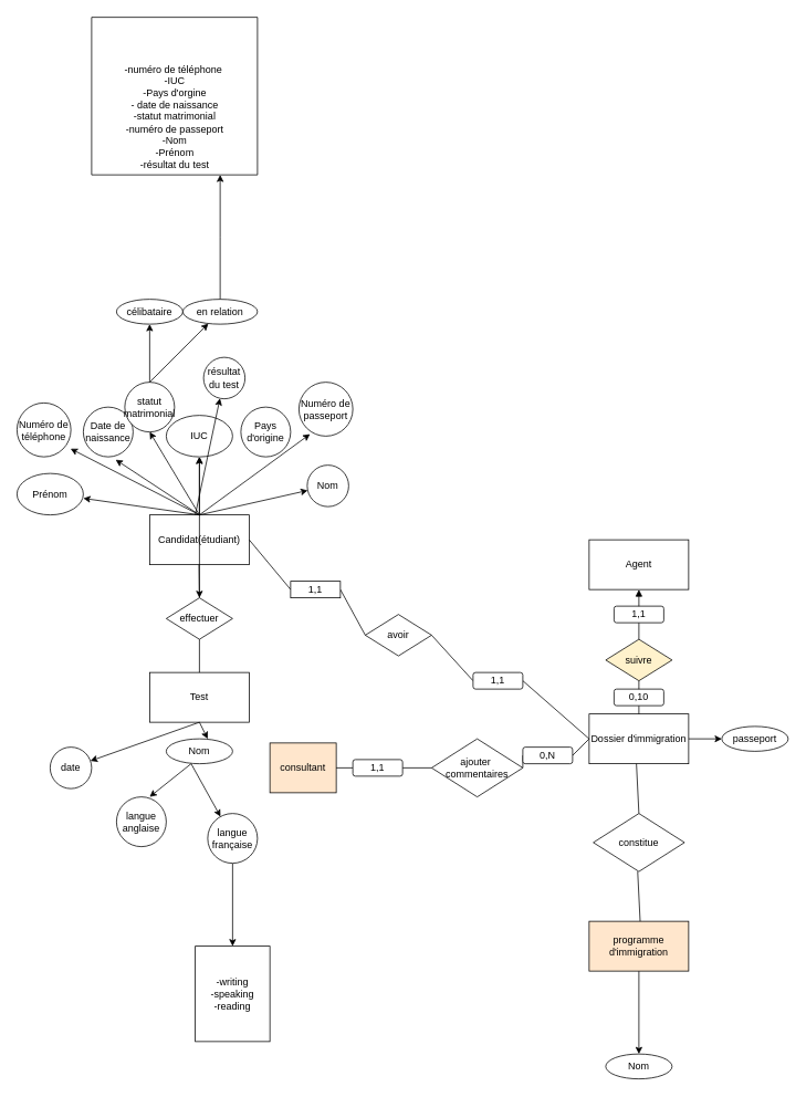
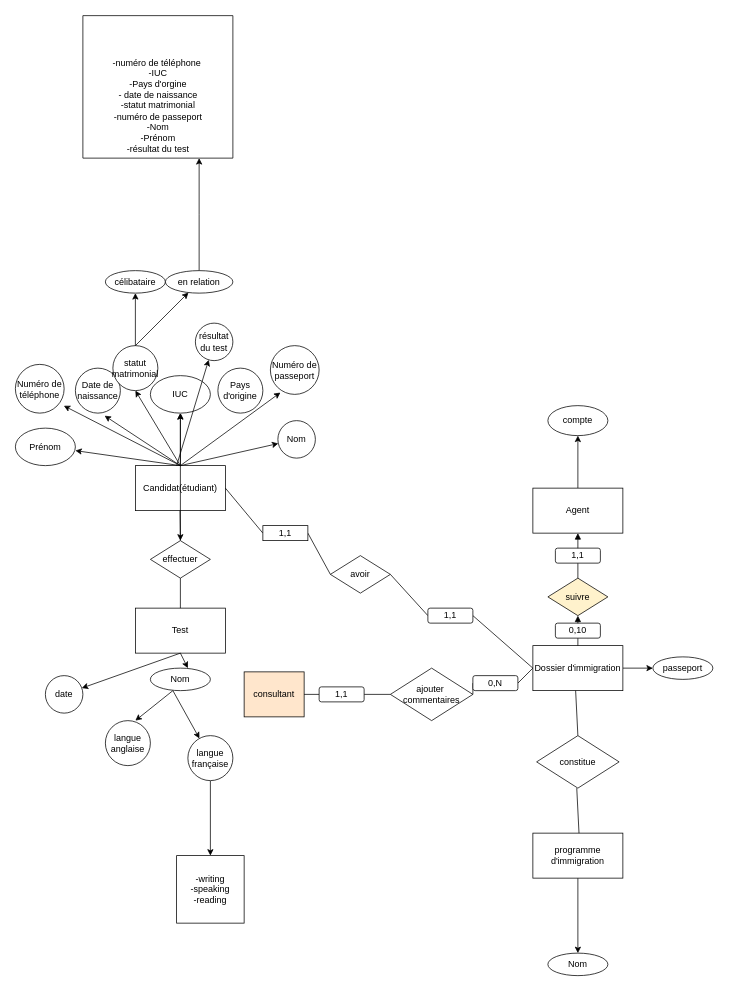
- <mxCell id="57" value="résultat du test" style="ellipse;whiteSpace=wrap;html=1;aspect=fixed;" vertex="1" parent="1"><mxGeometry x="245" y="430" width="50" height="50" as="geometry" /></mxCell>
+ <mxCell id="57" value="résultat du test" style="ellipse;whiteSpace=wrap;html=1;aspect=fixed;" vertex="1" parent="1"><mxGeometry x="260" y="430" width="50" height="50" as="geometry" /></mxCell>
+ <mxCell id="36" value="compte" style="ellipse;whiteSpace=wrap;html=1;rounded=0;" vertex="1" parent="1"><mxGeometry x="730" y="540" width="80" height="40" as="geometry" /></mxCell>
+ <mxCell id="24" value="" style="edgeStyle=orthogonalEdgeStyle;rounded=0;orthogonalLoop=1;jettySize=auto;html=1;" edge="1" parent="1" source="25" target="36"><mxGeometry relative="1" as="geometry" /></mxCell>
- <mxCell id="29" value="" style="endArrow=none;html=1;rounded=0;exitX=0.5;exitY=0;exitDx=0;exitDy=0;" edge="1" parent="1" source="28" target="30"><mxGeometry width="50" height="50" relative="1" as="geometry"><mxPoint x="110" y="1000" as="sourcePoint" /><mxPoint x="160" y="950" as="targetPoint" /></mxGeometry></mxCell>
+ <mxCell id="29" value="" style="endArrow=block;html=1;rounded=0;exitX=0.5;exitY=0;exitDx=0;exitDy=0;" edge="1" parent="1" source="28" target="30"><mxGeometry width="50" height="50" relative="1" as="geometry"><mxPoint x="110" y="1000" as="sourcePoint" /><mxPoint x="160" y="950" as="targetPoint" /></mxGeometry></mxCell>
- <mxCell id="22" value="programme d'immigration" style="rounded=0;whiteSpace=wrap;html=1;fillColor=#ffe6cc;" vertex="1" parent="1"><mxGeometry x="710" y="1110" width="120" height="60" as="geometry" /></mxCell>
+ <mxCell id="22" value="programme d'immigration" style="rounded=0;whiteSpace=wrap;html=1;" vertex="1" parent="1"><mxGeometry x="710" y="1110" width="120" height="60" as="geometry" /></mxCell>
- <mxCell id="51" value="-writing&lt;br&gt;-speaking&lt;br&gt;-reading" style="whiteSpace=wrap;html=1;" vertex="1" parent="1"><mxGeometry x="235" y="1140" width="90" height="115" as="geometry" /></mxCell>
+ <mxCell id="51" value="-writing&lt;br&gt;-speaking&lt;br&gt;-reading" style="whiteSpace=wrap;html=1;" vertex="1" parent="1"><mxGeometry x="235" y="1140" width="90" height="90" as="geometry" /></mxCell>
